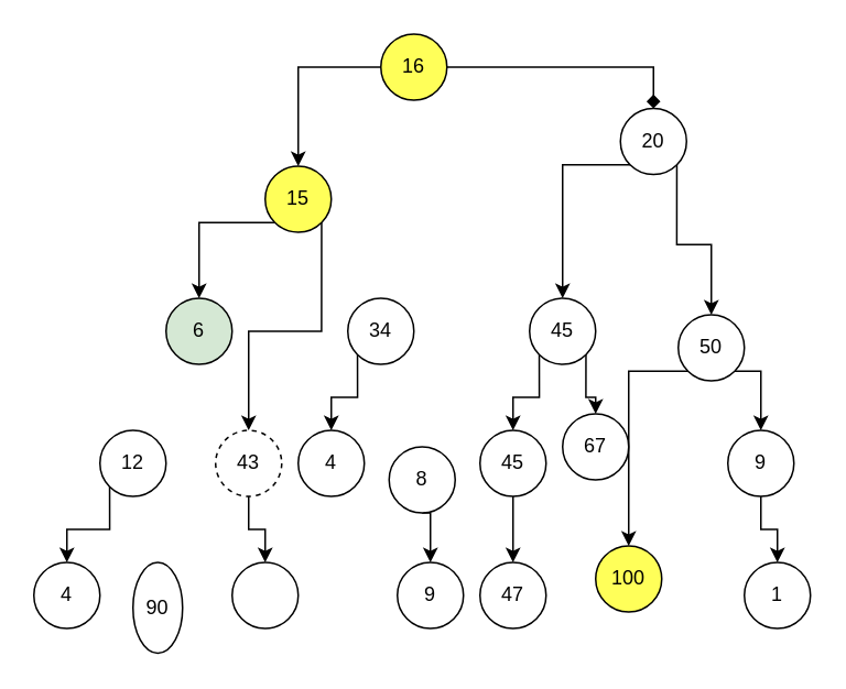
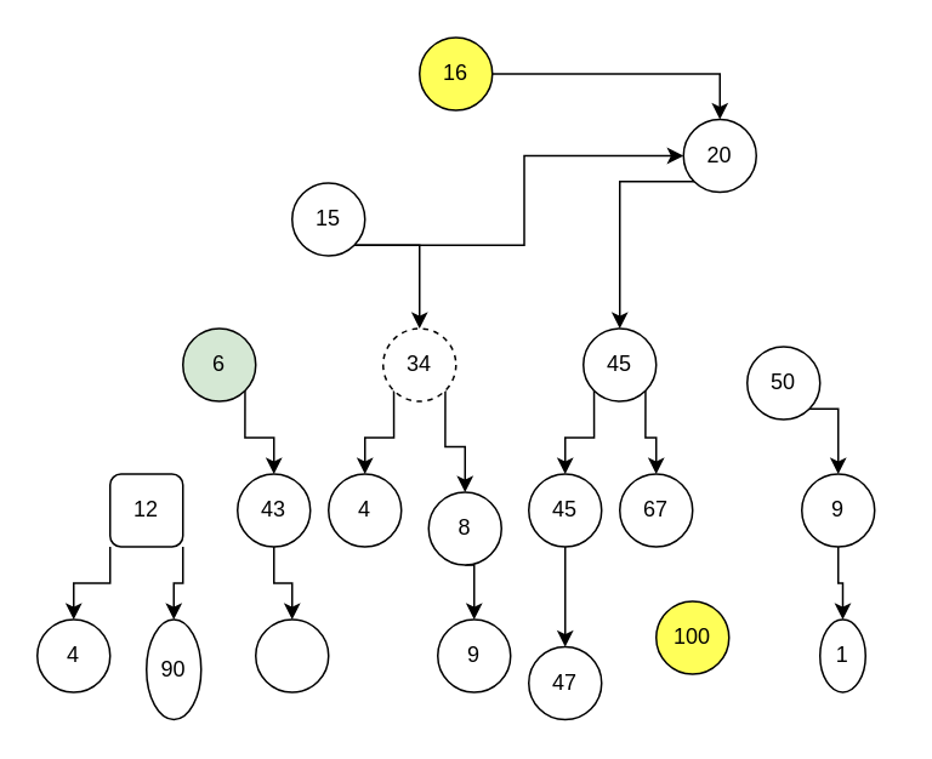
- <mxCell id="2" style="edgeStyle=orthogonalEdgeStyle;rounded=0;orthogonalLoop=1;jettySize=auto;html=1;exitX=0;exitY=0.5;exitDx=0;exitDy=0;" parent="1" source="4" target="7" edge="1"><mxGeometry relative="1" as="geometry" /></mxCell>
- <mxCell id="3" style="edgeStyle=orthogonalEdgeStyle;rounded=0;orthogonalLoop=1;jettySize=auto;html=1;exitX=1;exitY=0.5;exitDx=0;exitDy=0;endArrow=diamond;" parent="1" source="4" target="10" edge="1"><mxGeometry relative="1" as="geometry" /></mxCell>
+ <mxCell id="3" style="edgeStyle=orthogonalEdgeStyle;rounded=0;orthogonalLoop=1;jettySize=auto;html=1;exitX=1;exitY=0.5;exitDx=0;exitDy=0;" parent="1" source="4" target="10" edge="1"><mxGeometry relative="1" as="geometry" /></mxCell>
- <mxCell id="7" value="15" style="ellipse;whiteSpace=wrap;html=1;aspect=fixed;fillColor=#ffff59;" parent="1" vertex="1"><mxGeometry x="160" y="100" width="40" height="40" as="geometry" /></mxCell>
+ <mxCell id="7" value="15" style="ellipse;whiteSpace=wrap;html=1;aspect=fixed;" parent="1" vertex="1"><mxGeometry x="160" y="100" width="40" height="40" as="geometry" /></mxCell>
- <mxCell id="5" style="edgeStyle=orthogonalEdgeStyle;rounded=0;orthogonalLoop=1;jettySize=auto;html=1;exitX=0;exitY=1;exitDx=0;exitDy=0;" parent="1" source="7" target="12" edge="1"><mxGeometry relative="1" as="geometry" /></mxCell>
+ <mxCell id="5" style="edgeStyle=orthogonalEdgeStyle;rounded=0;orthogonalLoop=1;jettySize=auto;html=1;exitX=0;exitY=1;exitDx=0;exitDy=0;" parent="1" source="7" target="10" edge="1"><mxGeometry relative="1" as="geometry" /></mxCell>
- <mxCell id="9" style="edgeStyle=orthogonalEdgeStyle;rounded=0;orthogonalLoop=1;jettySize=auto;html=1;exitX=1;exitY=1;exitDx=0;exitDy=0;" parent="1" source="10" target="21" edge="1"><mxGeometry relative="1" as="geometry" /></mxCell>
- <mxCell id="6" style="edgeStyle=orthogonalEdgeStyle;rounded=0;orthogonalLoop=1;jettySize=auto;html=1;exitX=1;exitY=1;exitDx=0;exitDy=0;" parent="1" source="7" target="26" edge="1"><mxGeometry relative="1" as="geometry" /></mxCell>
+ <mxCell id="6" style="edgeStyle=orthogonalEdgeStyle;rounded=0;orthogonalLoop=1;jettySize=auto;html=1;exitX=1;exitY=1;exitDx=0;exitDy=0;" parent="1" source="7" target="15" edge="1"><mxGeometry relative="1" as="geometry" /></mxCell>
- <mxCell id="15" value="34" style="ellipse;whiteSpace=wrap;html=1;aspect=fixed;" parent="1" vertex="1"><mxGeometry x="210" y="180" width="40" height="40" as="geometry" /></mxCell>
+ <mxCell id="15" value="34" style="ellipse;whiteSpace=wrap;html=1;aspect=fixed;dashed=1;" parent="1" vertex="1"><mxGeometry x="210" y="180" width="40" height="40" as="geometry" /></mxCell>
- <mxCell id="20" style="edgeStyle=orthogonalEdgeStyle;rounded=0;orthogonalLoop=1;jettySize=auto;html=1;exitX=0;exitY=1;exitDx=0;exitDy=0;" edge="1" parent="1" source="21" target="32"><mxGeometry relative="1" as="geometry" /></mxCell>
+ <mxCell id="11" style="edgeStyle=orthogonalEdgeStyle;rounded=0;orthogonalLoop=1;jettySize=auto;html=1;exitX=1;exitY=1;exitDx=0;exitDy=0;entryX=0.5;entryY=0;entryDx=0;entryDy=0;" parent="1" source="12" target="26" edge="1"><mxGeometry relative="1" as="geometry" /></mxCell>
+ <mxCell id="13" style="edgeStyle=orthogonalEdgeStyle;rounded=0;orthogonalLoop=1;jettySize=auto;html=1;exitX=1;exitY=1;exitDx=0;exitDy=0;" parent="1" source="15" target="29" edge="1"><mxGeometry relative="1" as="geometry" /></mxCell>
- <mxCell id="33" value="67" style="ellipse;whiteSpace=wrap;html=1;aspect=fixed;" parent="1" vertex="1"><mxGeometry x="340" y="250" width="40" height="40" as="geometry" /></mxCell>
+ <mxCell id="33" value="67" style="ellipse;whiteSpace=wrap;html=1;aspect=fixed;" parent="1" vertex="1"><mxGeometry x="340" y="260" width="40" height="40" as="geometry" /></mxCell>
- <mxCell id="24" value="12" style="ellipse;whiteSpace=wrap;html=1;aspect=fixed;" parent="1" vertex="1"><mxGeometry x="60" y="260" width="40" height="40" as="geometry" /></mxCell>
+ <mxCell id="24" value="12" style="whiteSpace=wrap;html=1;aspect=fixed;rounded=1;" parent="1" vertex="1"><mxGeometry x="60" y="260" width="40" height="40" as="geometry" /></mxCell>
- <mxCell id="26" value="43" style="ellipse;whiteSpace=wrap;html=1;aspect=fixed;dashed=1;" parent="1" vertex="1"><mxGeometry x="130" y="260" width="40" height="40" as="geometry" /></mxCell>
+ <mxCell id="26" value="43" style="ellipse;whiteSpace=wrap;html=1;aspect=fixed;" parent="1" vertex="1"><mxGeometry x="130" y="260" width="40" height="40" as="geometry" /></mxCell>
+ <mxCell id="23" style="edgeStyle=orthogonalEdgeStyle;rounded=0;orthogonalLoop=1;jettySize=auto;html=1;exitX=1;exitY=1;exitDx=0;exitDy=0;" parent="1" source="24" target="37" edge="1"><mxGeometry relative="1" as="geometry" /></mxCell>
- <mxCell id="40" value="47" style="ellipse;whiteSpace=wrap;html=1;aspect=fixed;" parent="1" vertex="1"><mxGeometry x="290" y="340" width="40" height="40" as="geometry" /></mxCell>
+ <mxCell id="40" value="47" style="ellipse;whiteSpace=wrap;html=1;aspect=fixed;" parent="1" vertex="1"><mxGeometry x="290" y="355" width="40" height="40" as="geometry" /></mxCell>
- <mxCell id="41" value="1" style="ellipse;whiteSpace=wrap;html=1;aspect=fixed;" parent="1" vertex="1"><mxGeometry x="450" y="340" width="40" height="40" as="geometry" /></mxCell>
+ <mxCell id="41" value="1" style="ellipse;whiteSpace=wrap;html=1;aspect=fixed;" parent="1" vertex="1"><mxGeometry x="450" y="340" width="25" height="40" as="geometry" /></mxCell>
